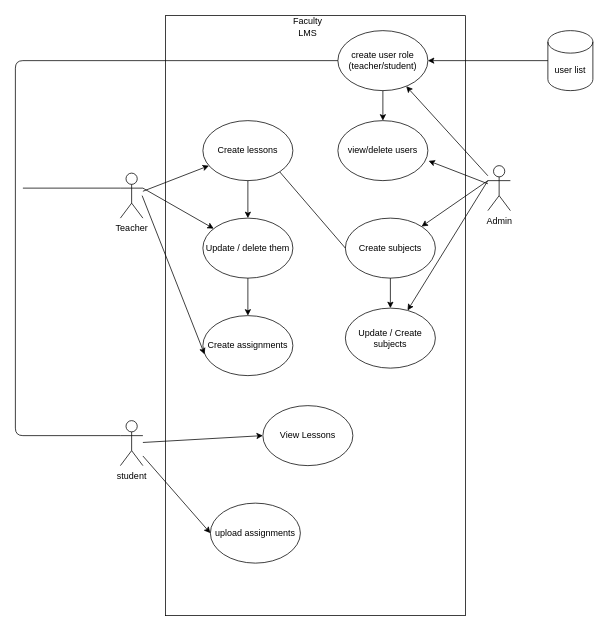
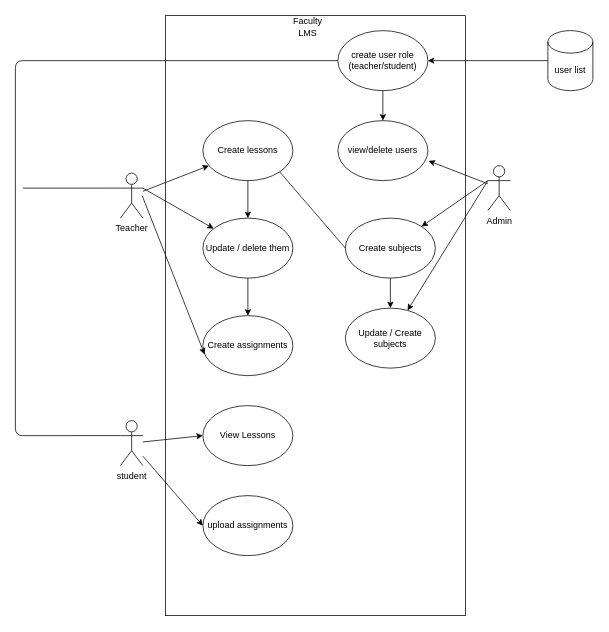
- <mxCell id="4" style="edgeStyle=none;html=1;" edge="1" parent="1" source="7" target="18"><mxGeometry relative="1" as="geometry" /></mxCell>
- <mxCell id="21" value="View Lessons" style="ellipse;whiteSpace=wrap;html=1;fillColor=none;" vertex="1" parent="1"><mxGeometry x="350" y="540" width="120" height="80" as="geometry" /></mxCell>
+ <mxCell id="21" value="View Lessons" style="ellipse;whiteSpace=wrap;html=1;fillColor=none;" vertex="1" parent="1"><mxGeometry x="270" y="540" width="120" height="80" as="geometry" /></mxCell>
- <mxCell id="25" value="upload assignments" style="ellipse;whiteSpace=wrap;html=1;fillColor=none;" vertex="1" parent="1"><mxGeometry x="280" y="670" width="120" height="80" as="geometry" /></mxCell>
+ <mxCell id="25" value="upload assignments" style="ellipse;whiteSpace=wrap;html=1;fillColor=none;" vertex="1" parent="1"><mxGeometry x="270" y="660" width="120" height="80" as="geometry" /></mxCell>
